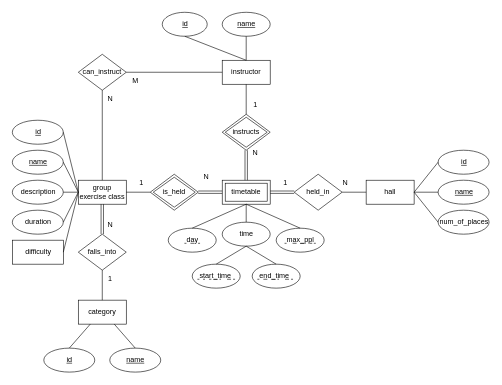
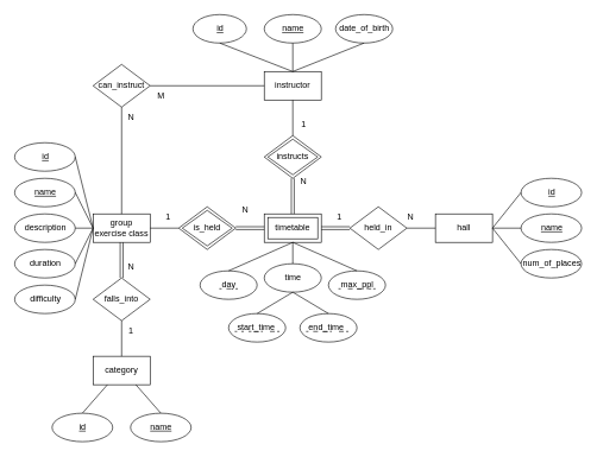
+ <mxCell id="17" value="date_of_birth" style="ellipse;dashed=1+whiteSpace=wrap;html=1;dashPattern=1" parent="1" vertex="1"><mxGeometry x="470" y="20" width="80" height="40" as="geometry" /></mxCell>
+ <mxCell id="37" value="" style="endArrow=none;html=1;rounded=0;exitX=0.5;exitY=0;exitDx=0;exitDy=0;entryX=0.5;entryY=1;entryDx=0;entryDy=0;" parent="1" source="3" target="17" edge="1"><mxGeometry width="50" height="50" relative="1" as="geometry"><mxPoint x="328" y="80" as="sourcePoint" /><mxPoint x="390" y="120" as="targetPoint" /></mxGeometry></mxCell>
- <mxCell id="9" value="difficulty" style="dashed=1+whiteSpace=wrap;html=1;dashPattern=1;rounded=0;" parent="1" vertex="1"><mxGeometry x="20" y="400" width="85" height="40" as="geometry" /></mxCell>
+ <mxCell id="9" value="difficulty" style="ellipse;dashed=1+whiteSpace=wrap;html=1;dashPattern=1" parent="1" vertex="1"><mxGeometry x="20" y="400" width="85" height="40" as="geometry" /></mxCell>
